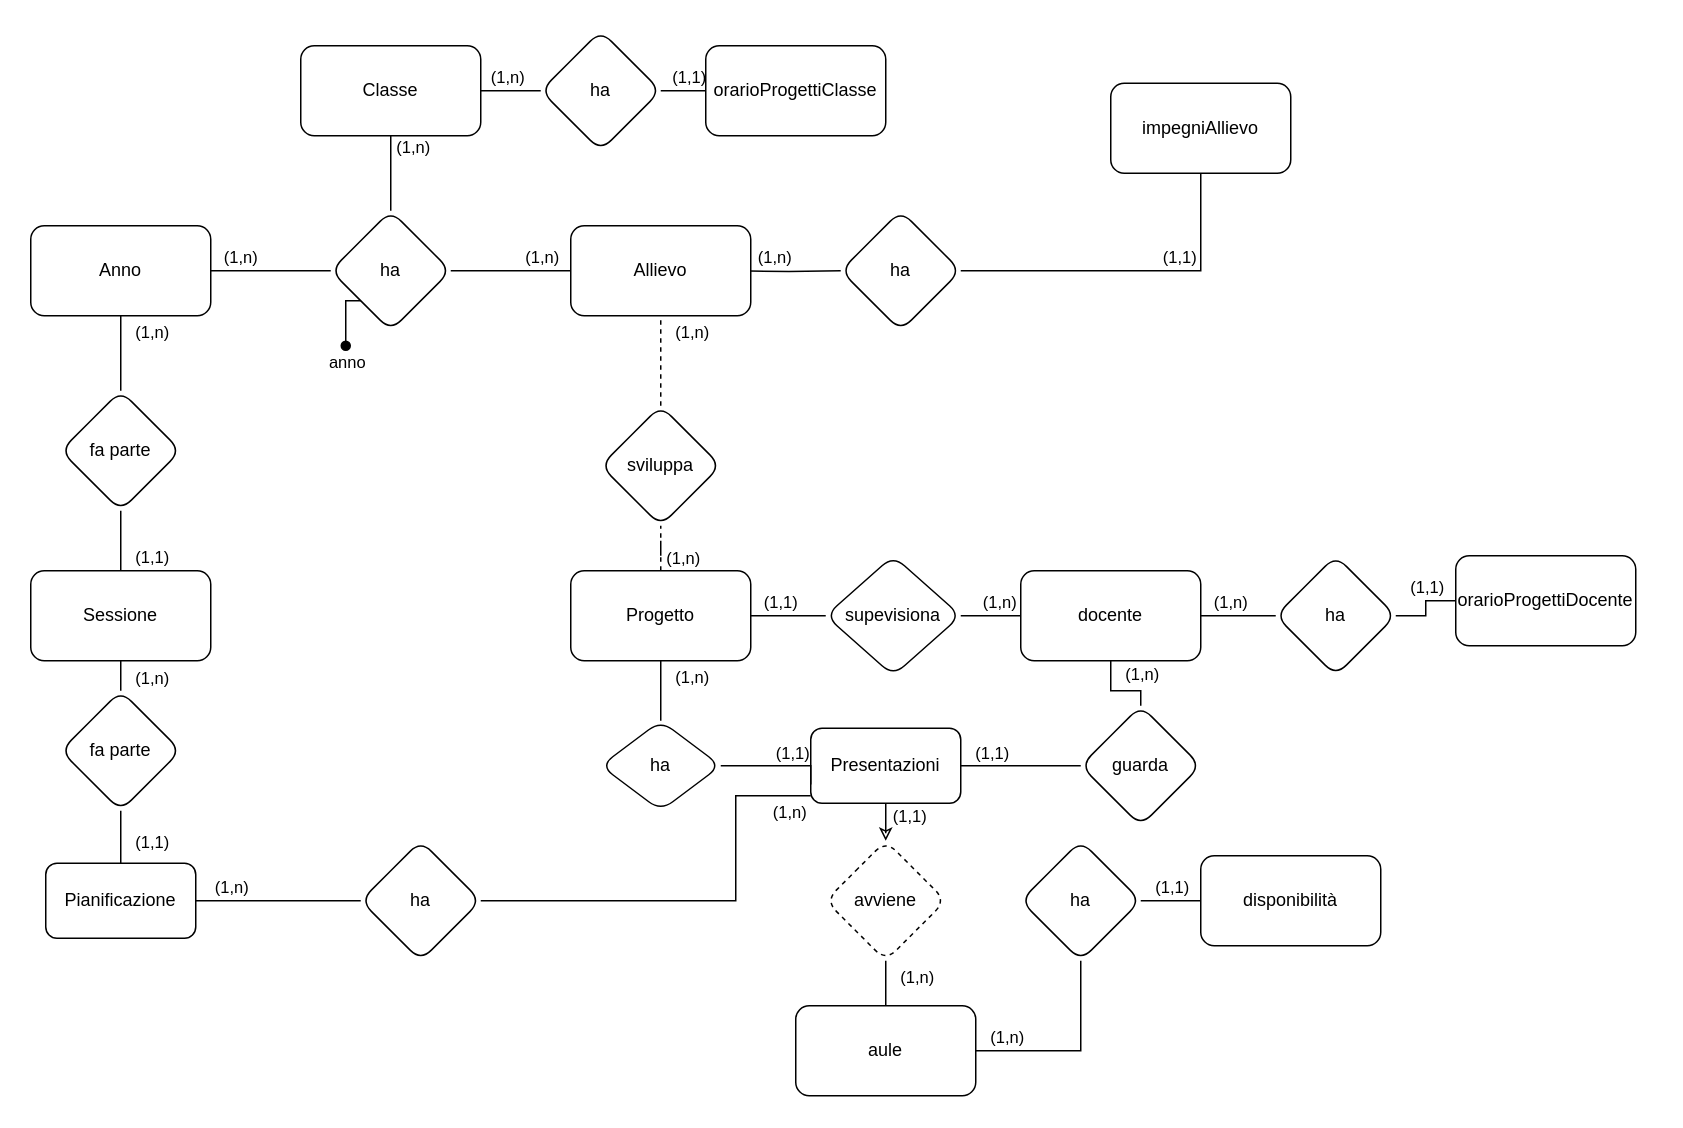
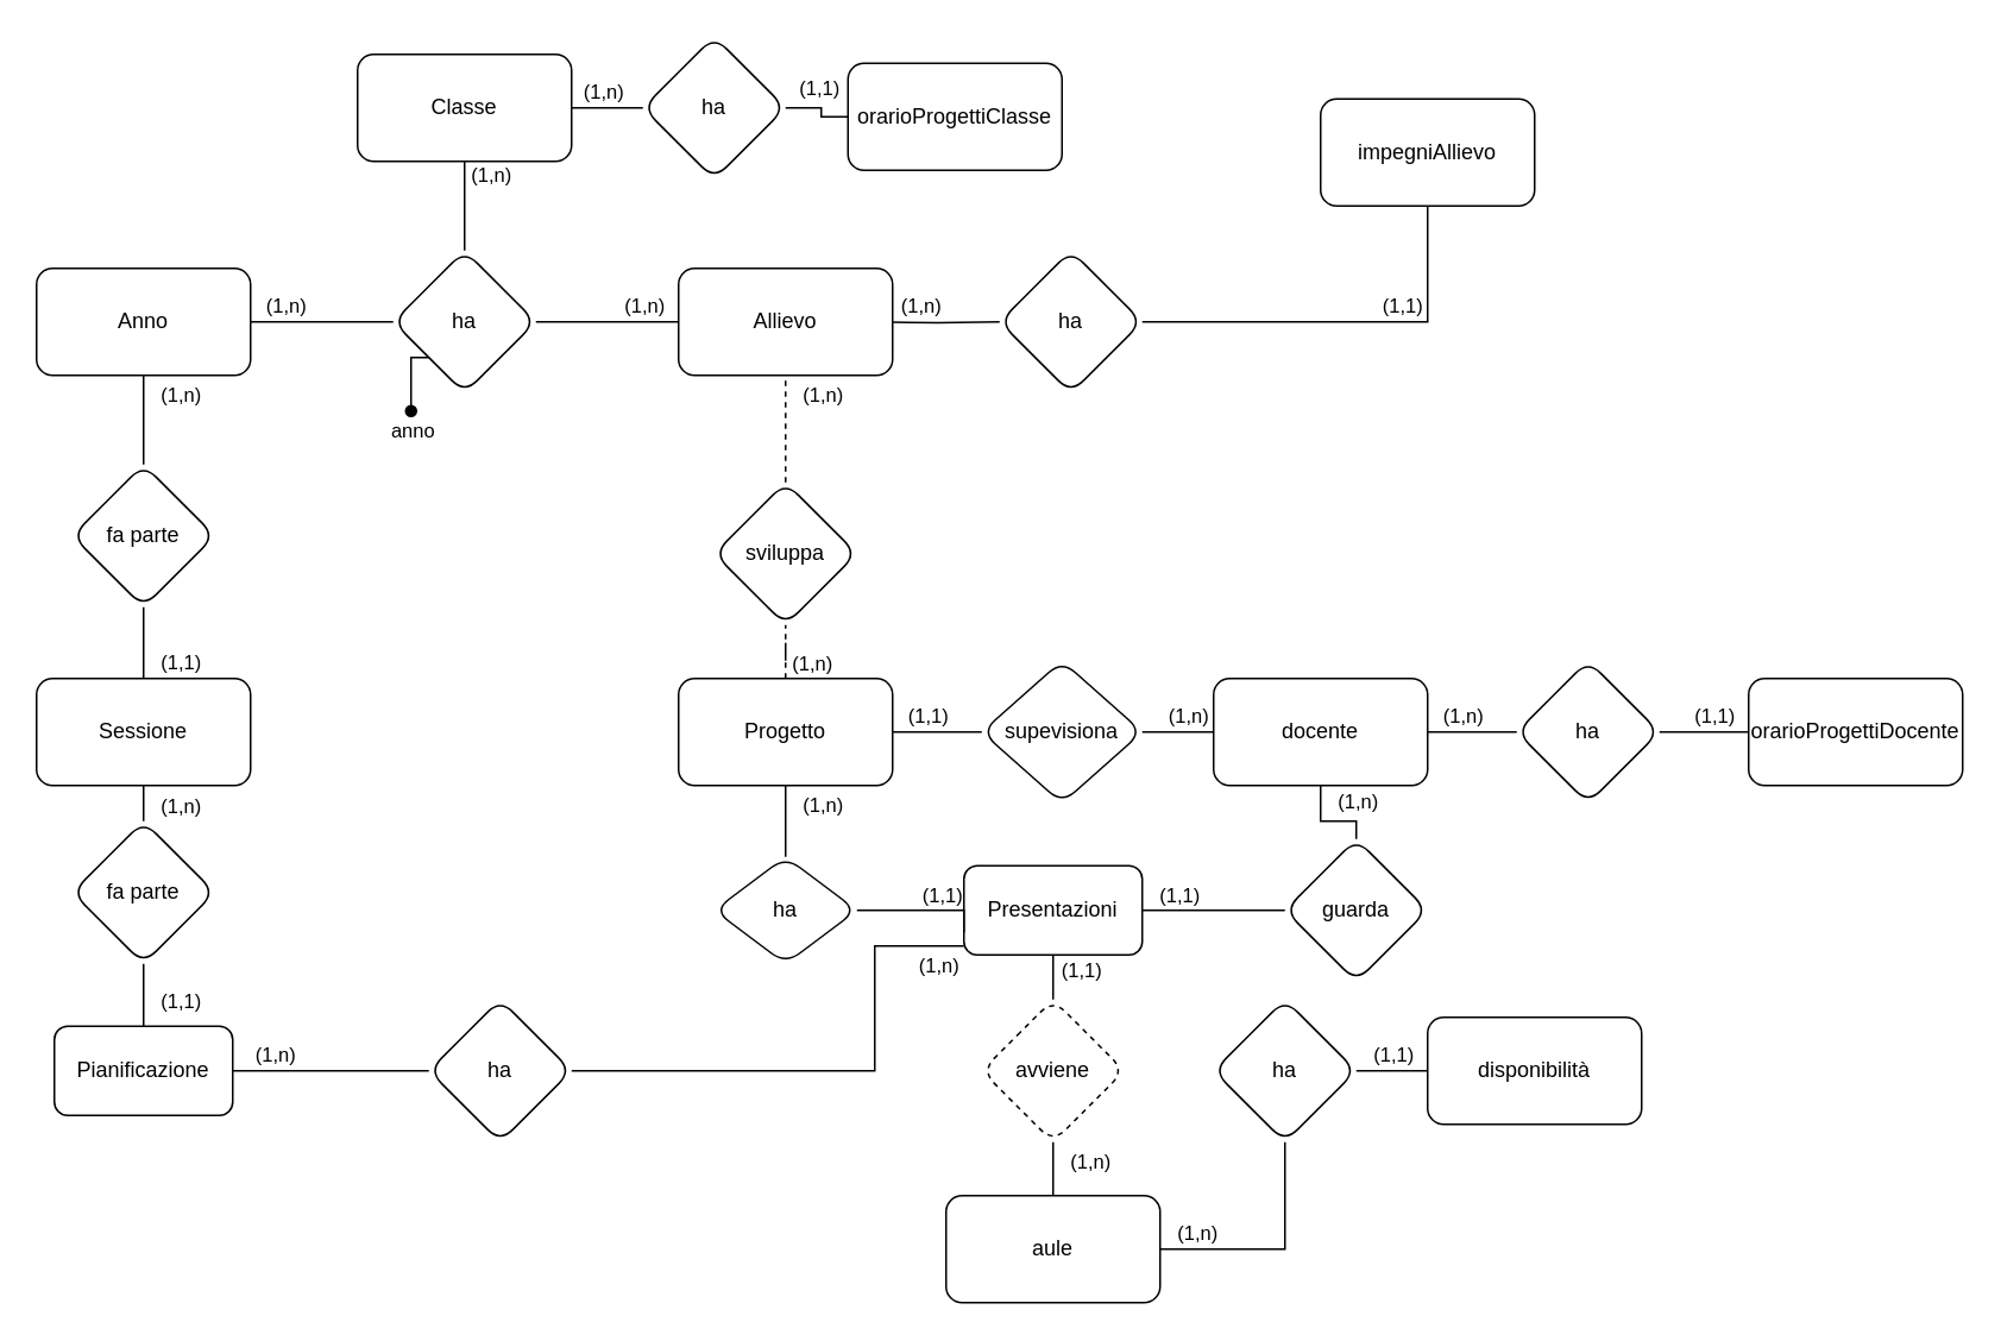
- <mxCell id="44" value="orarioProgettiClasse" style="whiteSpace=wrap;html=1;rounded=1;" vertex="1" parent="1"><mxGeometry x="470" y="30" width="120" height="60" as="geometry" /></mxCell>
+ <mxCell id="44" value="orarioProgettiClasse" style="whiteSpace=wrap;html=1;rounded=1;" vertex="1" parent="1"><mxGeometry x="475" y="35" width="120" height="60" as="geometry" /></mxCell>
- <mxCell id="48" value="orarioProgettiDocente" style="whiteSpace=wrap;html=1;rounded=1;" vertex="1" parent="1"><mxGeometry x="970" y="370" width="120" height="60" as="geometry" /></mxCell>
+ <mxCell id="48" value="orarioProgettiDocente" style="whiteSpace=wrap;html=1;rounded=1;" vertex="1" parent="1"><mxGeometry x="980" y="380" width="120" height="60" as="geometry" /></mxCell>
- <mxCell id="54" value="" style="edgeStyle=orthogonalEdgeStyle;rounded=0;orthogonalLoop=1;jettySize=auto;html=1;endArrow=classic;endFill=0;" edge="1" parent="1" source="56" target="72"><mxGeometry relative="1" as="geometry" /></mxCell>
+ <mxCell id="54" value="" style="edgeStyle=orthogonalEdgeStyle;rounded=0;orthogonalLoop=1;jettySize=auto;html=1;endArrow=none;endFill=0;" edge="1" parent="1" source="56" target="72"><mxGeometry relative="1" as="geometry" /></mxCell>
